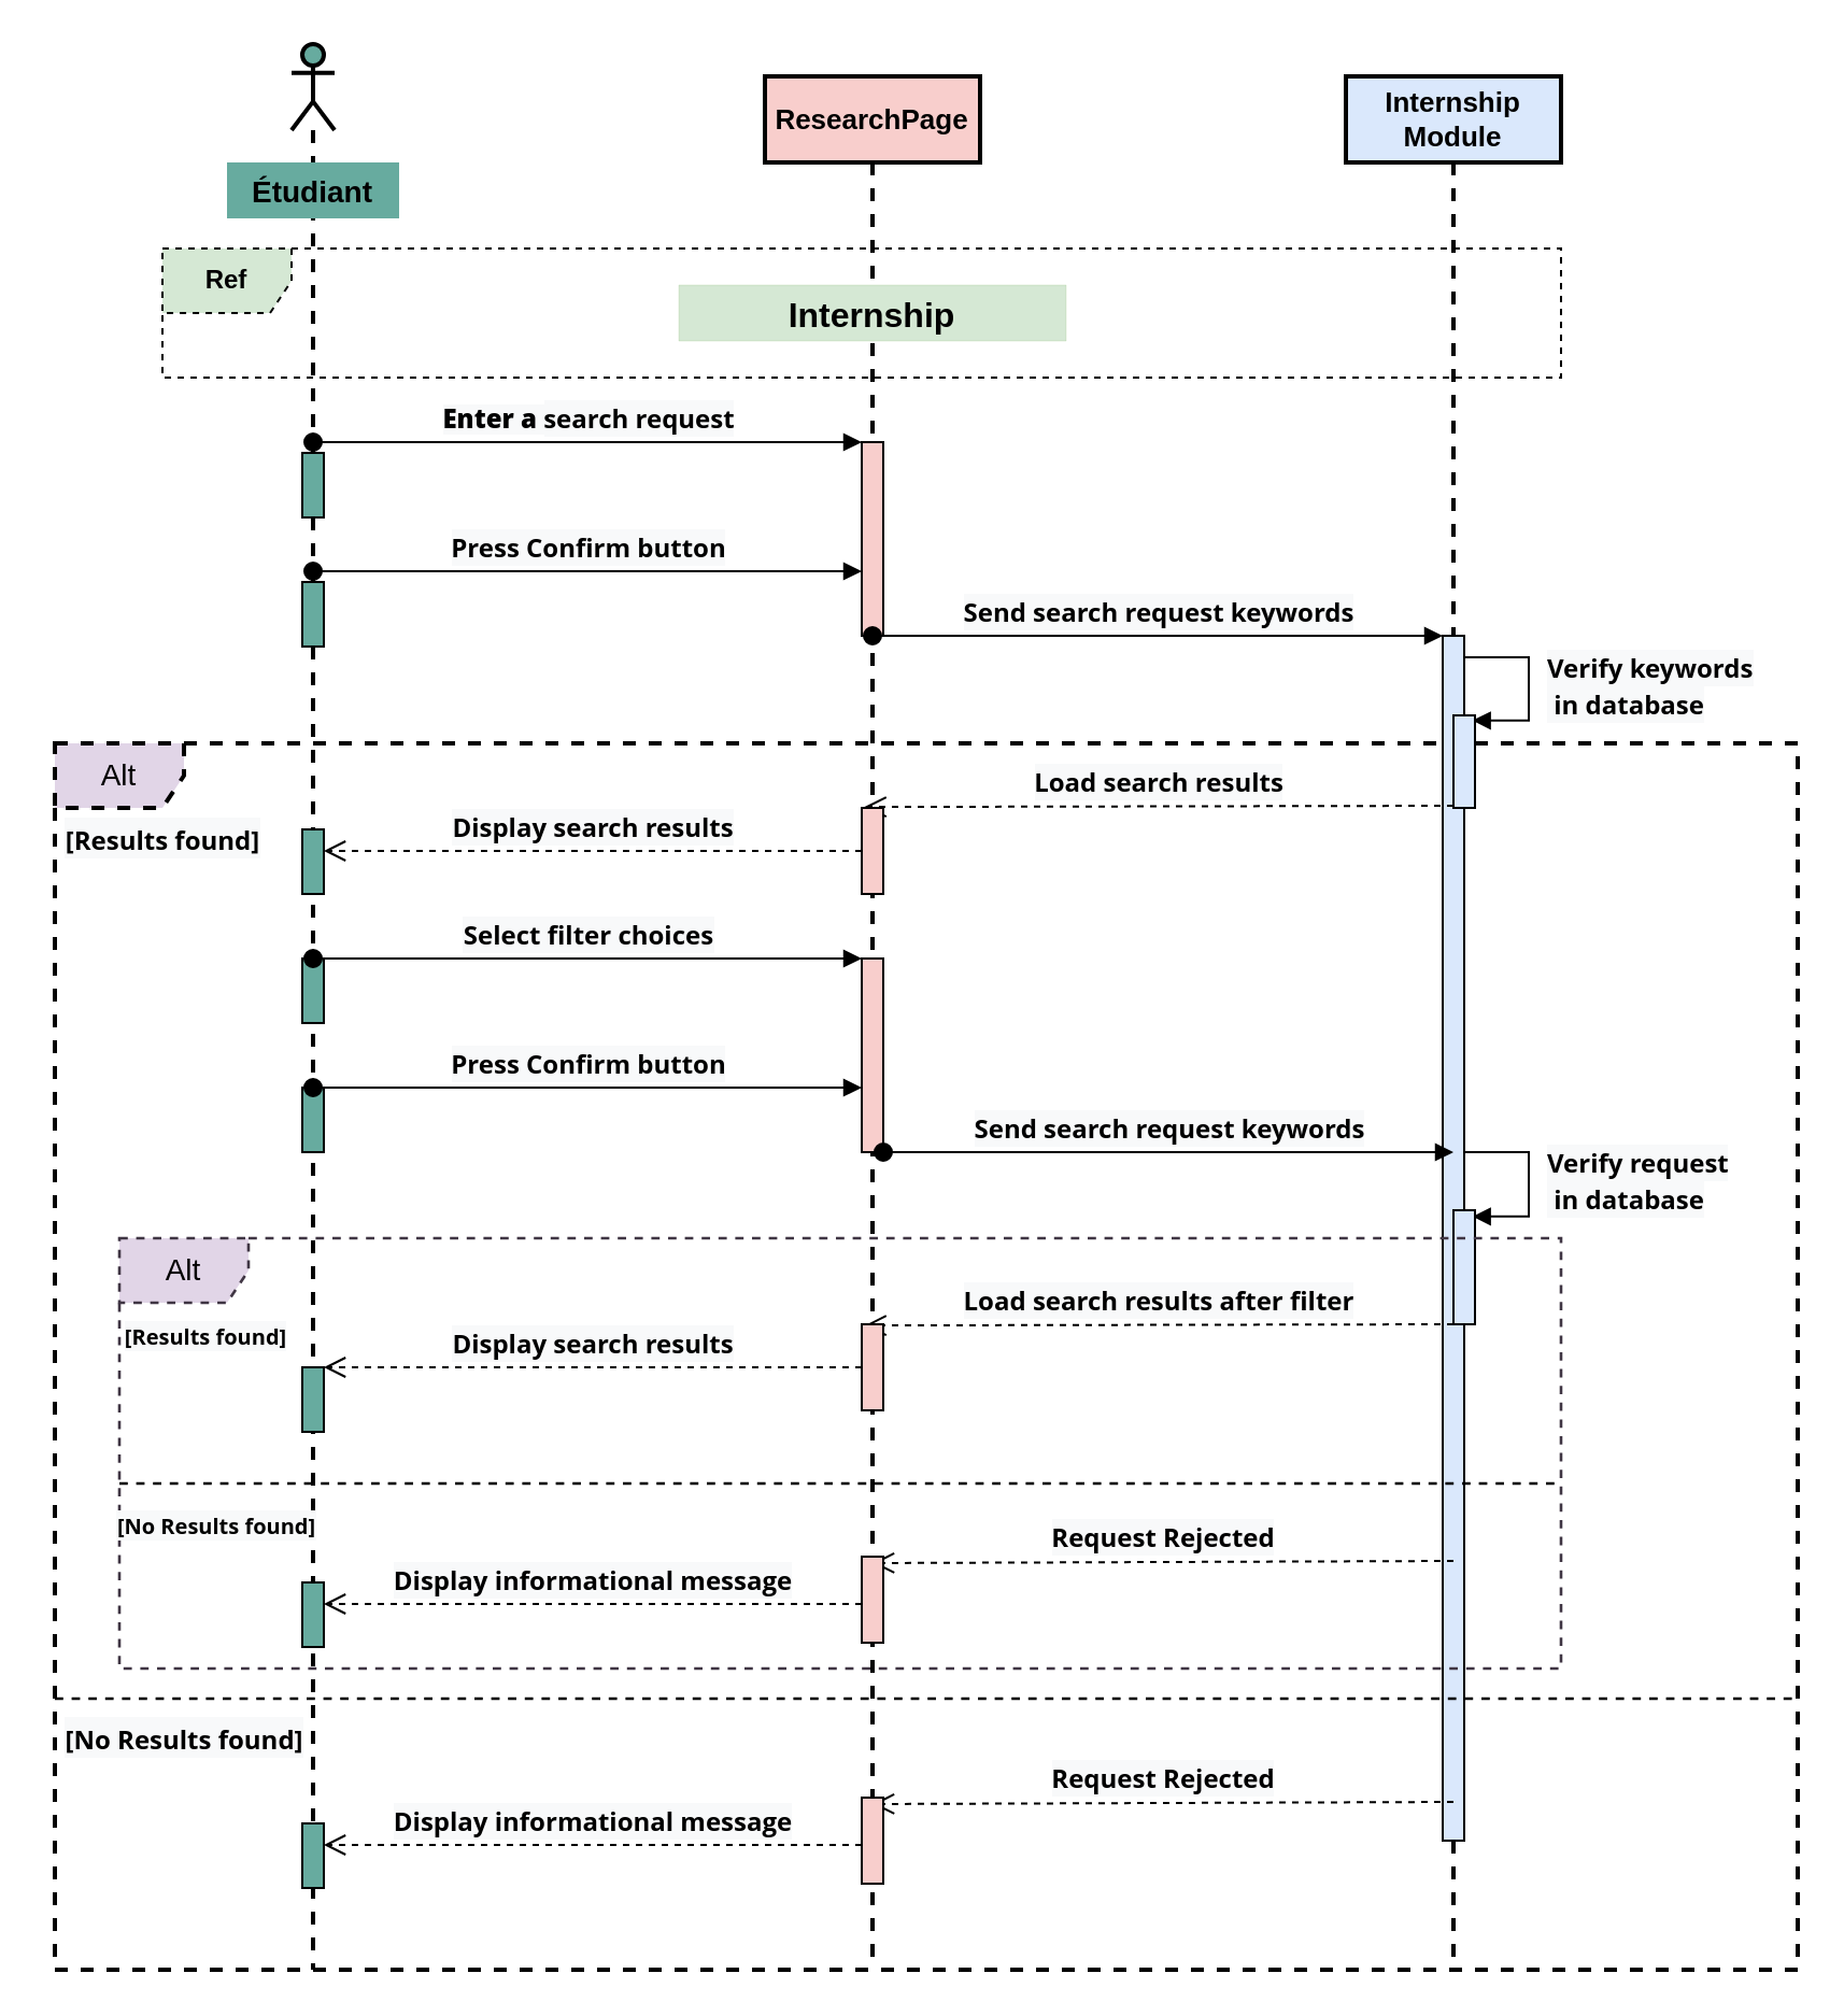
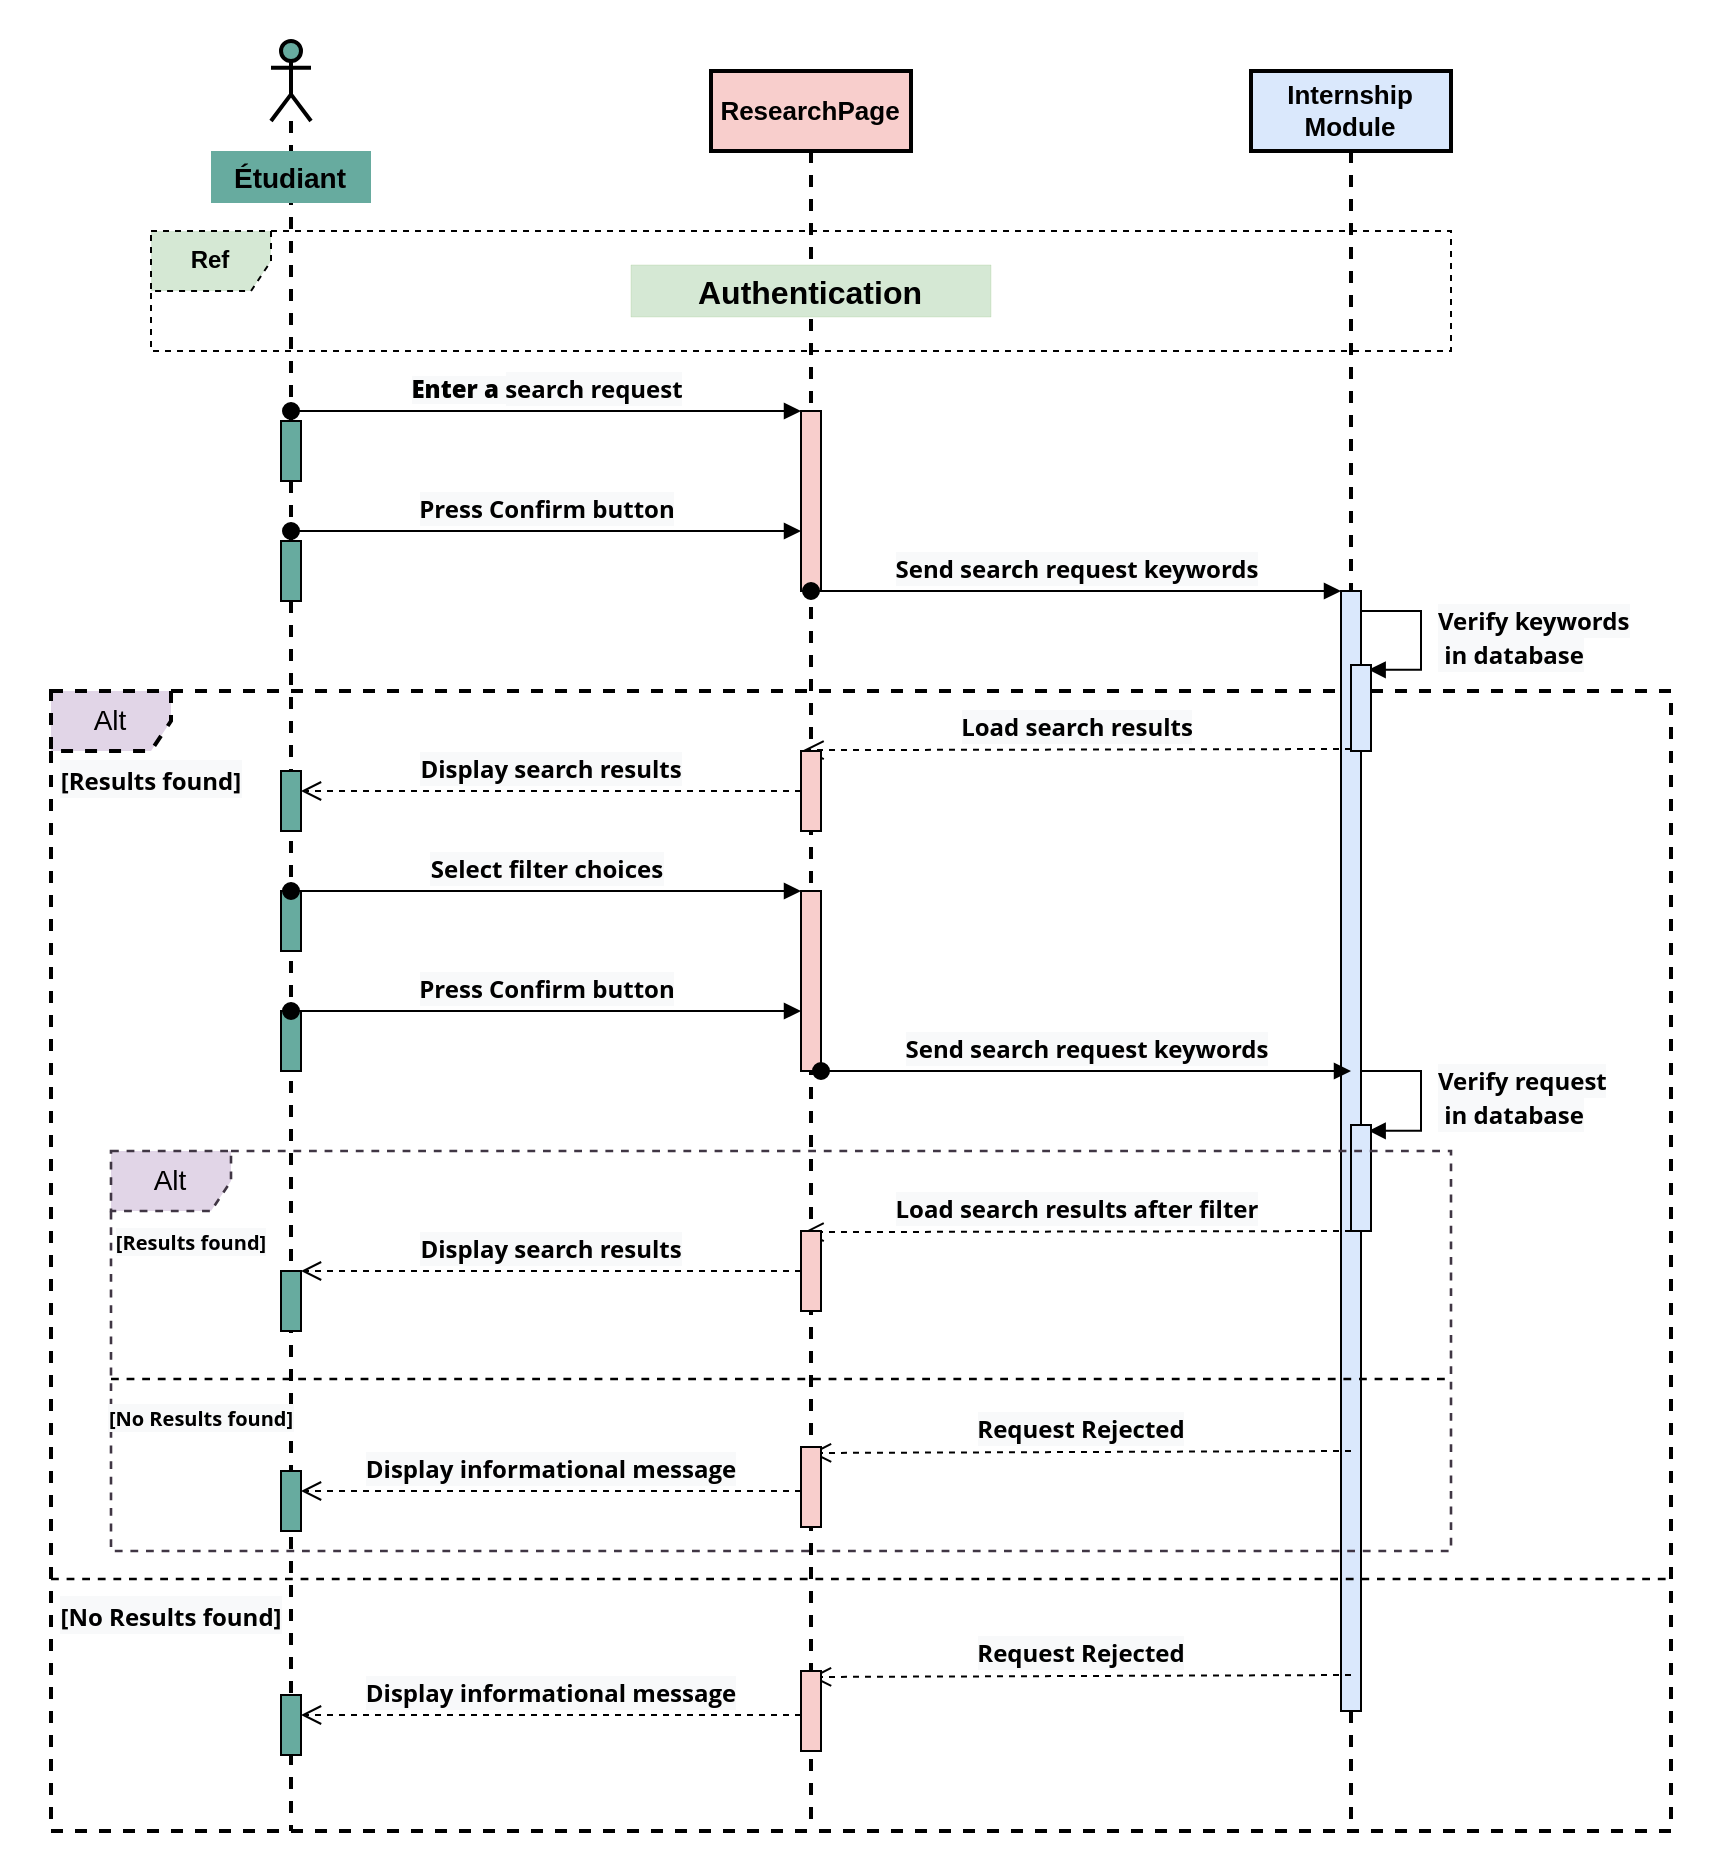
- <mxCell id="13" value="Internship" style="text;align=center;fontStyle=1;verticalAlign=middle;spacingLeft=3;spacingRight=3;strokeColor=#82b366;rotatable=0;points=[[0,0.5],[1,0.5]];portConstraint=eastwest;fontSize=16;labelBackgroundColor=none;fillColor=#d5e8d4;strokeWidth=0;" vertex="1" parent="1"><mxGeometry x="315" y="132" width="180" height="26" as="geometry" /></mxCell>
+ <mxCell id="13" value="Authentication" style="text;align=center;fontStyle=1;verticalAlign=middle;spacingLeft=3;spacingRight=3;strokeColor=#82b366;rotatable=0;points=[[0,0.5],[1,0.5]];portConstraint=eastwest;fontSize=16;labelBackgroundColor=none;fillColor=#d5e8d4;strokeWidth=0;" vertex="1" parent="1"><mxGeometry x="315" y="132" width="180" height="26" as="geometry" /></mxCell>
